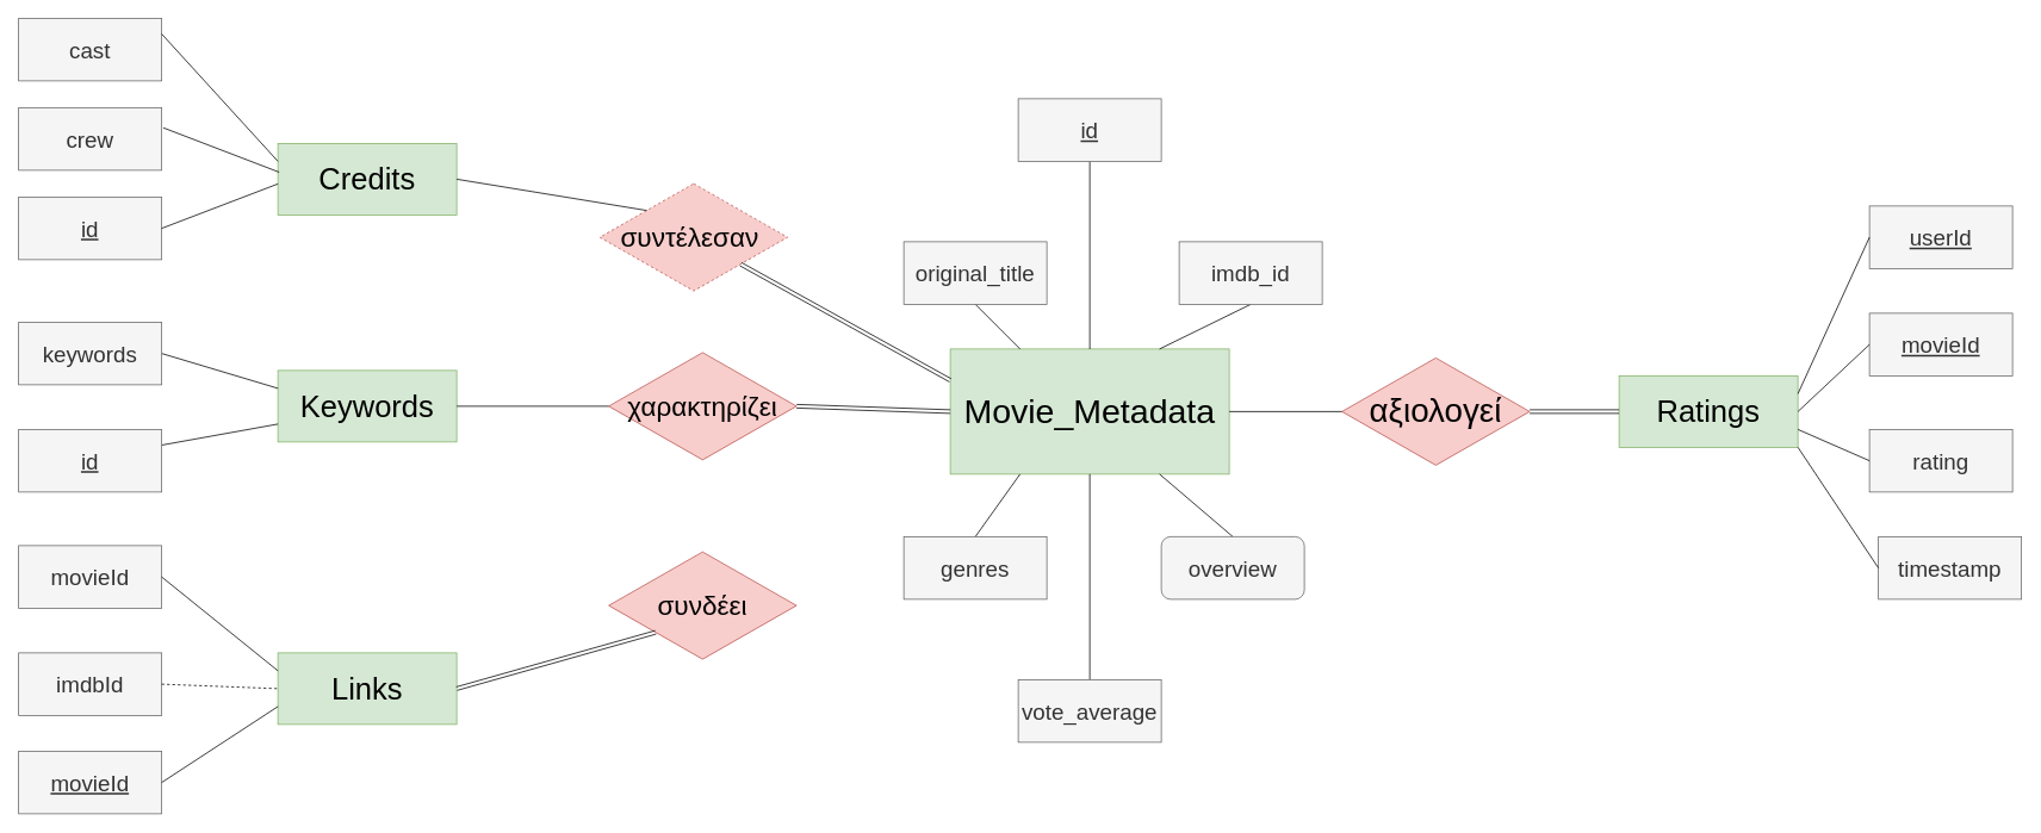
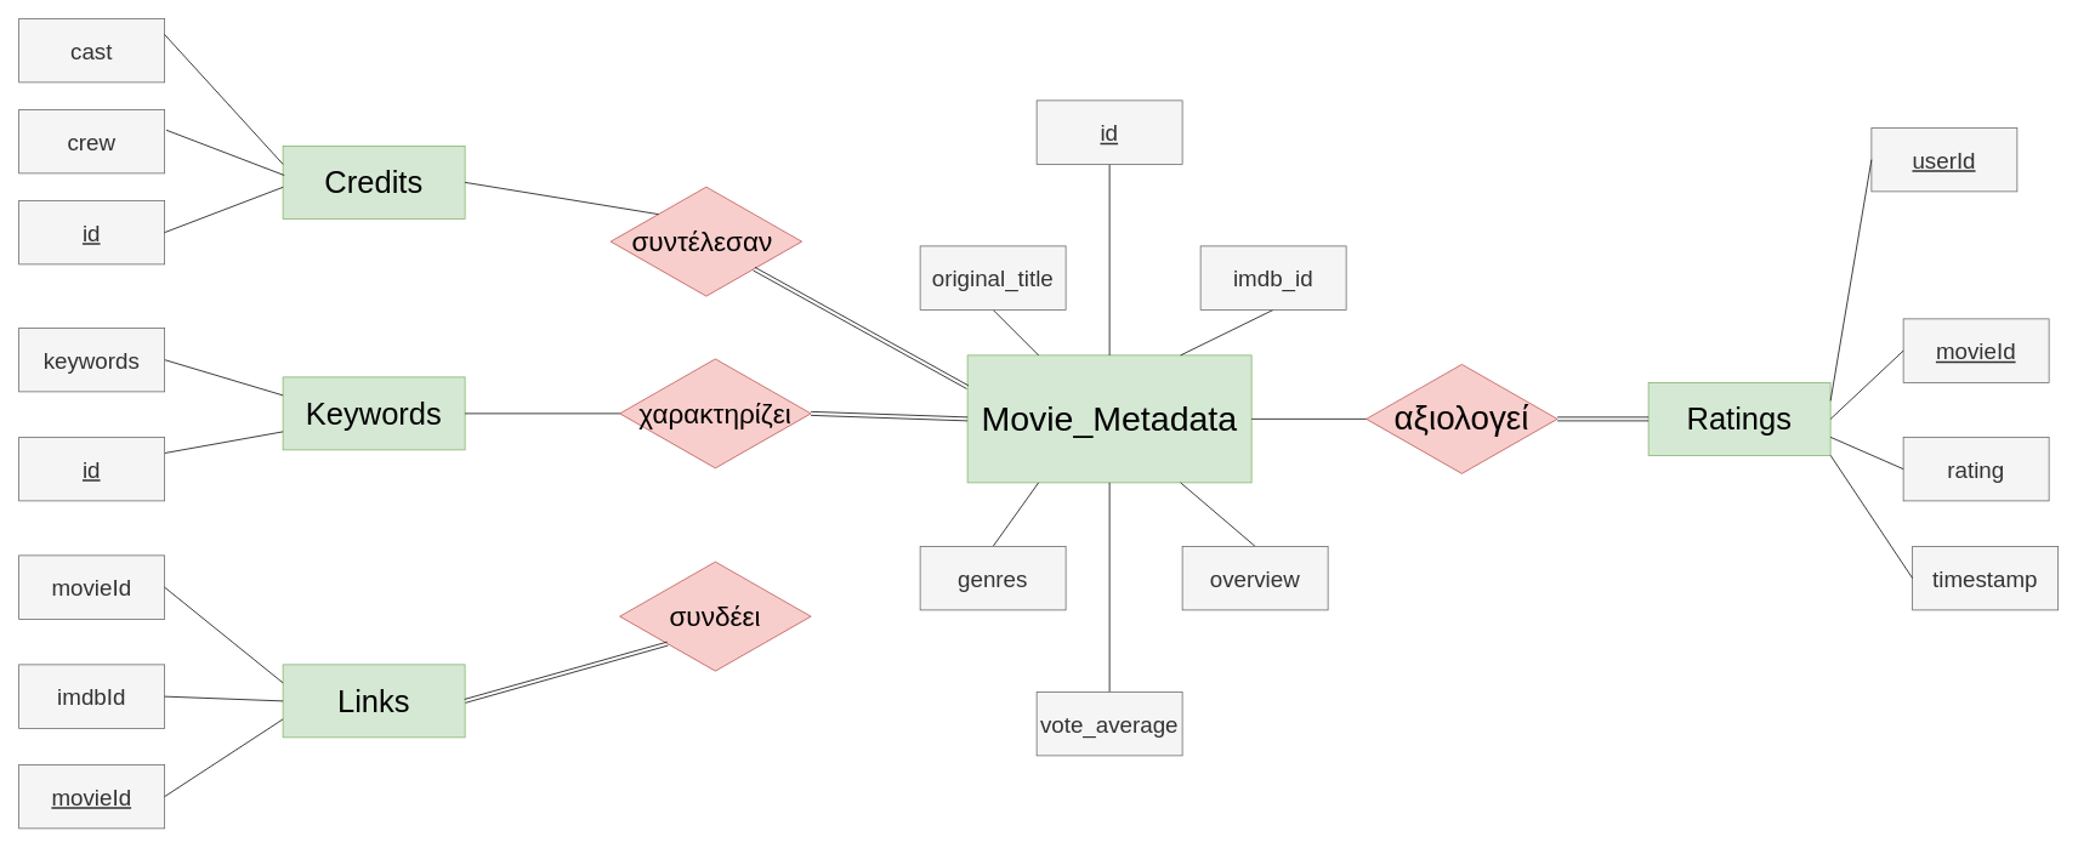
- <mxCell id="45" value="&lt;span style=&quot;font-size: 30px&quot;&gt;συντέλεσαν&amp;nbsp;&lt;/span&gt;" style="rhombus;whiteSpace=wrap;html=1;fillColor=#f8cecc;strokeColor=#b85450;dashed=1;" vertex="1" parent="1"><mxGeometry x="670" y="205" width="210" height="120" as="geometry" /></mxCell>
+ <mxCell id="45" value="&lt;span style=&quot;font-size: 30px&quot;&gt;συντέλεσαν&amp;nbsp;&lt;/span&gt;" style="rhombus;whiteSpace=wrap;html=1;fillColor=#f8cecc;strokeColor=#b85450;" vertex="1" parent="1"><mxGeometry x="670" y="205" width="210" height="120" as="geometry" /></mxCell>
- <mxCell id="23" value="&lt;font style=&quot;font-size: 25px&quot;&gt;&lt;u&gt;userId&lt;/u&gt;&lt;/font&gt;" style="rounded=0;whiteSpace=wrap;html=1;fillColor=#f5f5f5;strokeColor=#666666;fontColor=#333333;" parent="1" vertex="1"><mxGeometry x="2090" y="230" width="160" height="70" as="geometry" /></mxCell>
+ <mxCell id="23" value="&lt;font style=&quot;font-size: 25px&quot;&gt;&lt;u&gt;userId&lt;/u&gt;&lt;/font&gt;" style="rounded=0;whiteSpace=wrap;html=1;fillColor=#f5f5f5;strokeColor=#666666;fontColor=#333333;" parent="1" vertex="1"><mxGeometry x="2055" y="140" width="160" height="70" as="geometry" /></mxCell>
- <mxCell id="41" value="&lt;span style=&quot;font-size: 25px&quot;&gt;overview&lt;/span&gt;" style="whiteSpace=wrap;html=1;fillColor=#f5f5f5;strokeColor=#666666;fontColor=#333333;rounded=1;" parent="1" vertex="1"><mxGeometry x="1298" y="600" width="160" height="70" as="geometry" /></mxCell>
+ <mxCell id="41" value="&lt;span style=&quot;font-size: 25px&quot;&gt;overview&lt;/span&gt;" style="rounded=0;whiteSpace=wrap;html=1;fillColor=#f5f5f5;strokeColor=#666666;fontColor=#333333;" parent="1" vertex="1"><mxGeometry x="1298" y="600" width="160" height="70" as="geometry" /></mxCell>
- <mxCell id="21" value="" style="endArrow=none;html=1;exitX=1;exitY=0.5;exitDx=0;exitDy=0;entryX=0;entryY=0.5;entryDx=0;entryDy=0;dashed=1;" parent="1" source="18" target="4" edge="1"><mxGeometry width="50" height="50" relative="1" as="geometry"><mxPoint x="730" y="520" as="sourcePoint" /><mxPoint x="780" y="470" as="targetPoint" /></mxGeometry></mxCell>
+ <mxCell id="21" value="" style="endArrow=none;html=1;exitX=1;exitY=0.5;exitDx=0;exitDy=0;entryX=0;entryY=0.5;entryDx=0;entryDy=0;" parent="1" source="18" target="4" edge="1"><mxGeometry width="50" height="50" relative="1" as="geometry"><mxPoint x="730" y="520" as="sourcePoint" /><mxPoint x="780" y="470" as="targetPoint" /></mxGeometry></mxCell>
